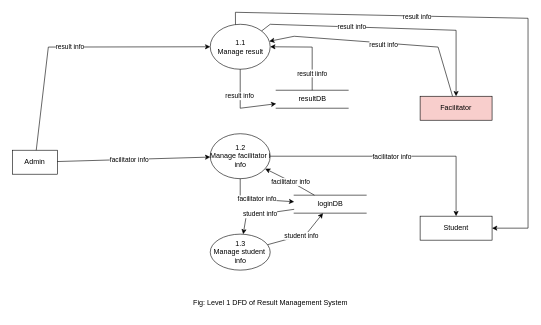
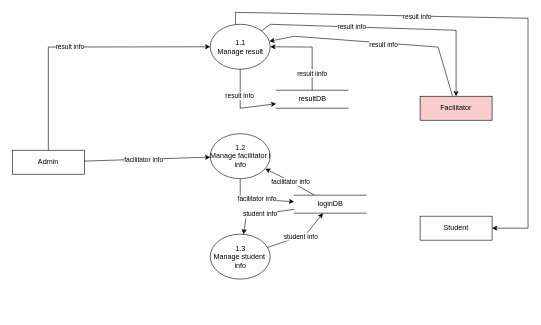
- <mxCell id="22" value="" style="endArrow=classic;html=1;rounded=0;" edge="1" parent="1" source="6" target="4"><mxGeometry width="50" height="50" relative="1" as="geometry"><mxPoint x="410" y="307.5" as="sourcePoint" /><mxPoint x="480" y="348.077" as="targetPoint" /><Array as="points"><mxPoint x="760" y="260" /></Array></mxGeometry></mxCell>
- <mxCell id="23" value="facilitator info" style="edgeLabel;html=1;align=center;verticalAlign=middle;resizable=0;points=[];" vertex="1" connectable="0" parent="22"><mxGeometry x="-0.017" relative="1" as="geometry"><mxPoint as="offset" /></mxGeometry></mxCell>
- <mxCell id="2" value="Admin" style="whiteSpace=wrap;html=1;align=center;" vertex="1" parent="1"><mxGeometry x="20" y="250" width="75" height="40" as="geometry" /></mxCell>
+ <mxCell id="2" value="Admin" style="whiteSpace=wrap;html=1;align=center;" vertex="1" parent="1"><mxGeometry x="20" y="250" width="120" height="40" as="geometry" /></mxCell>
- <mxCell id="7" value="1.3&lt;br&gt;Manage student&amp;nbsp;&lt;br&gt;info" style="shape=ellipse;html=1;dashed=0;whitespace=wrap;perimeter=ellipsePerimeter;" vertex="1" parent="1"><mxGeometry x="350" y="390" width="100" height="60" as="geometry" /></mxCell>
+ <mxCell id="7" value="1.3&lt;br&gt;Manage student&amp;nbsp;&lt;br&gt;info" style="shape=ellipse;html=1;dashed=0;whitespace=wrap;perimeter=ellipsePerimeter;" vertex="1" parent="1"><mxGeometry x="350" y="390" width="100" height="75" as="geometry" /></mxCell>
- <mxCell id="34" value="Fig: Level 1 DFD of Result Management System" style="text;html=1;align=center;verticalAlign=middle;resizable=0;points=[];autosize=1;strokeColor=none;fillColor=none;" vertex="1" parent="1"><mxGeometry x="310" y="490" width="280" height="30" as="geometry" /></mxCell>
